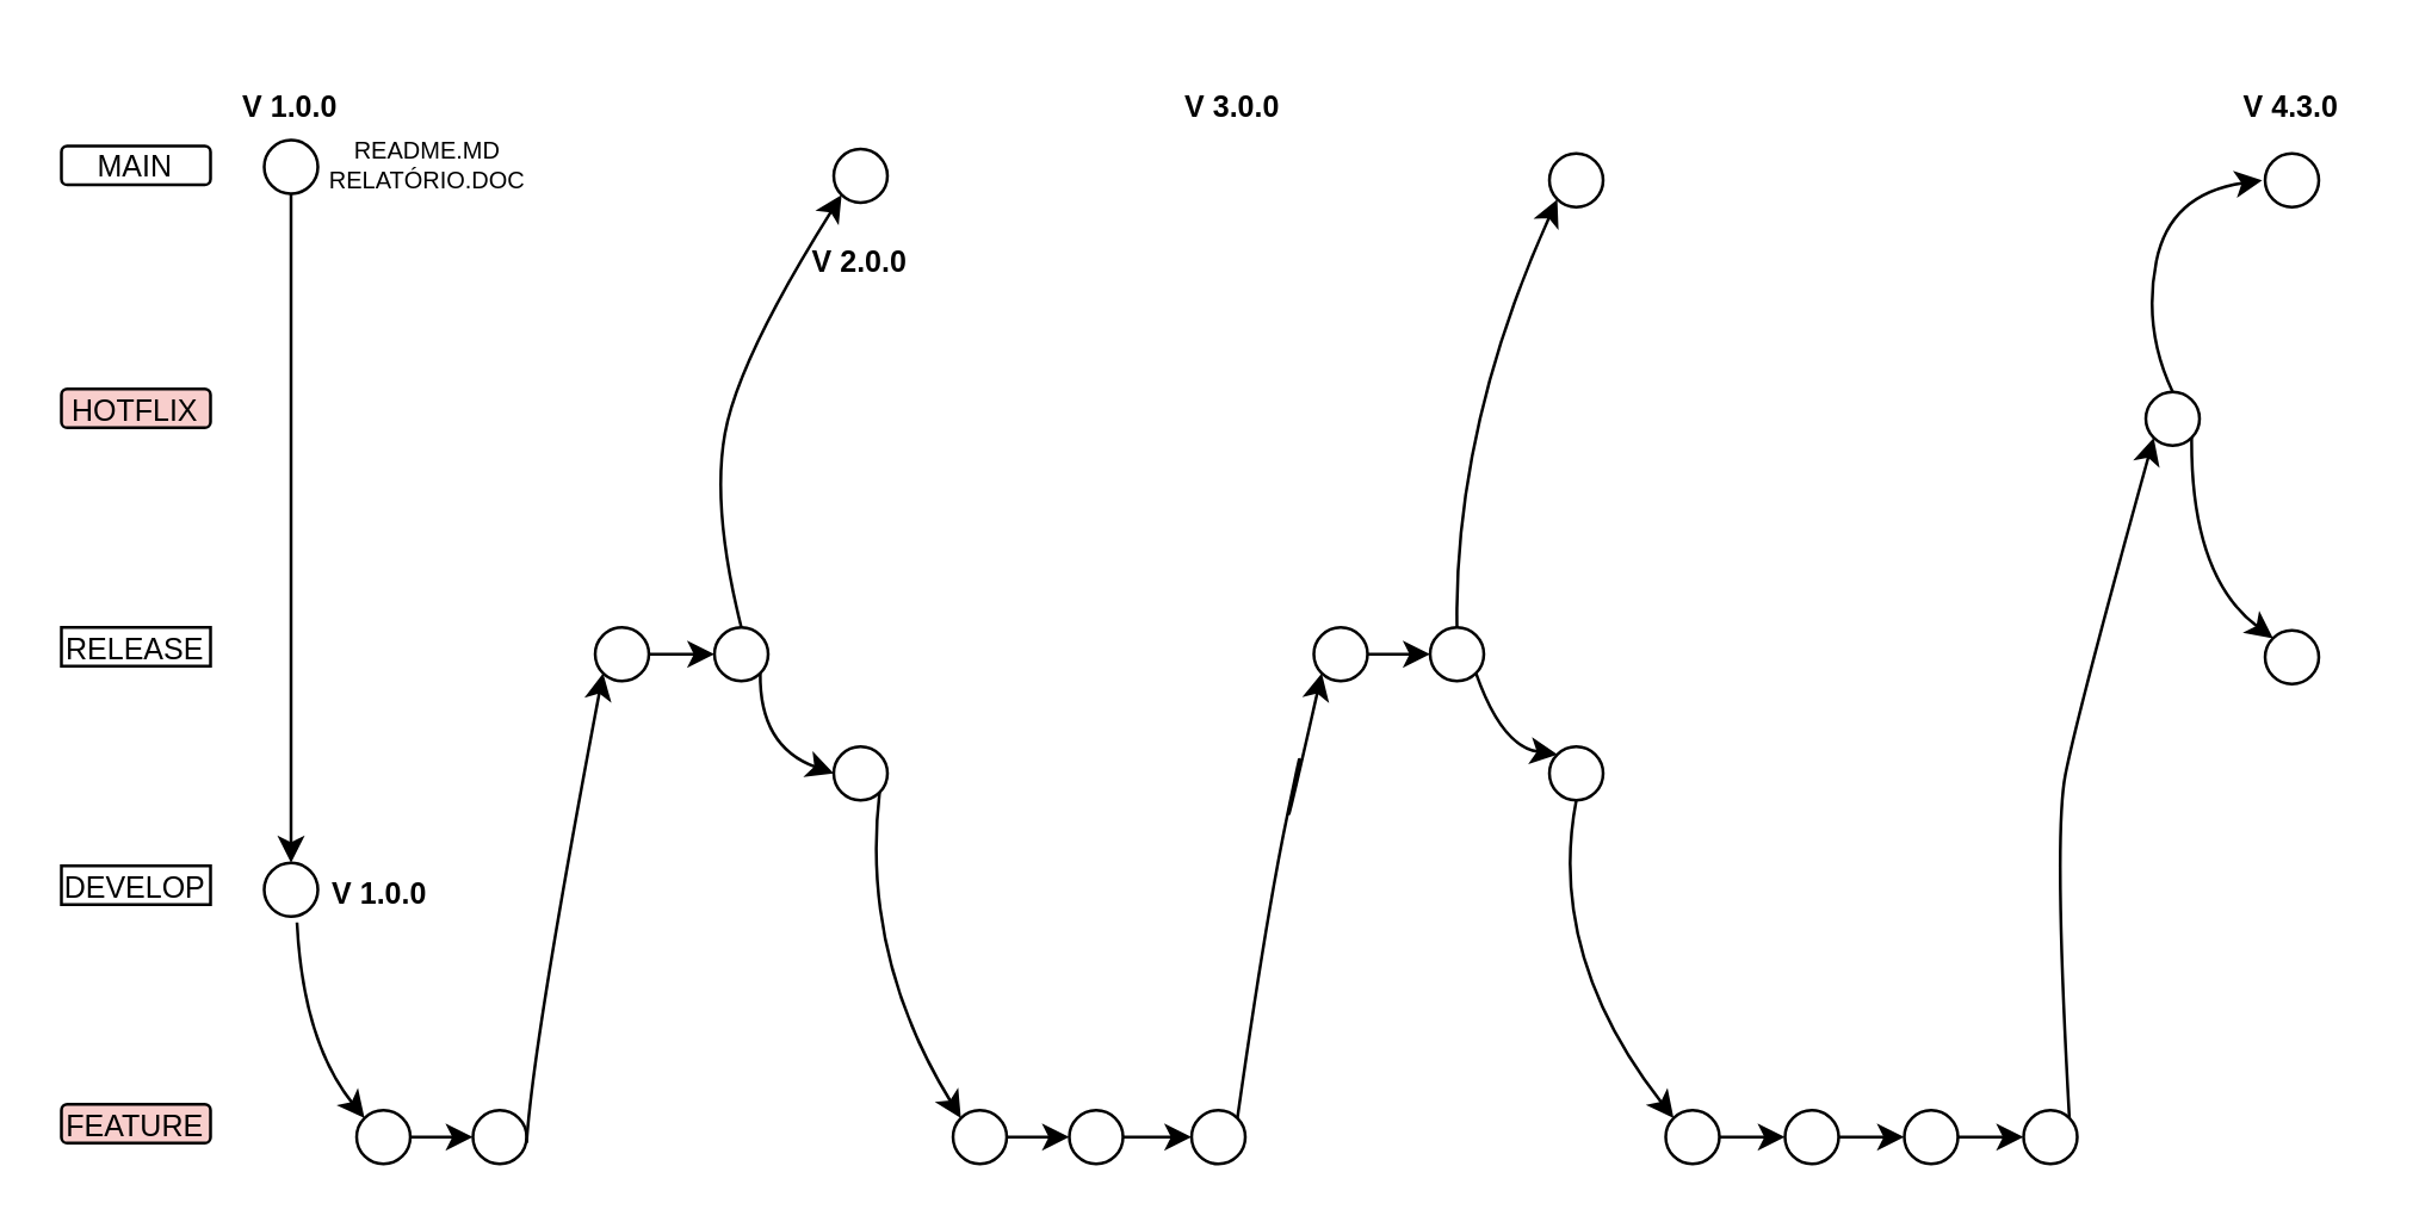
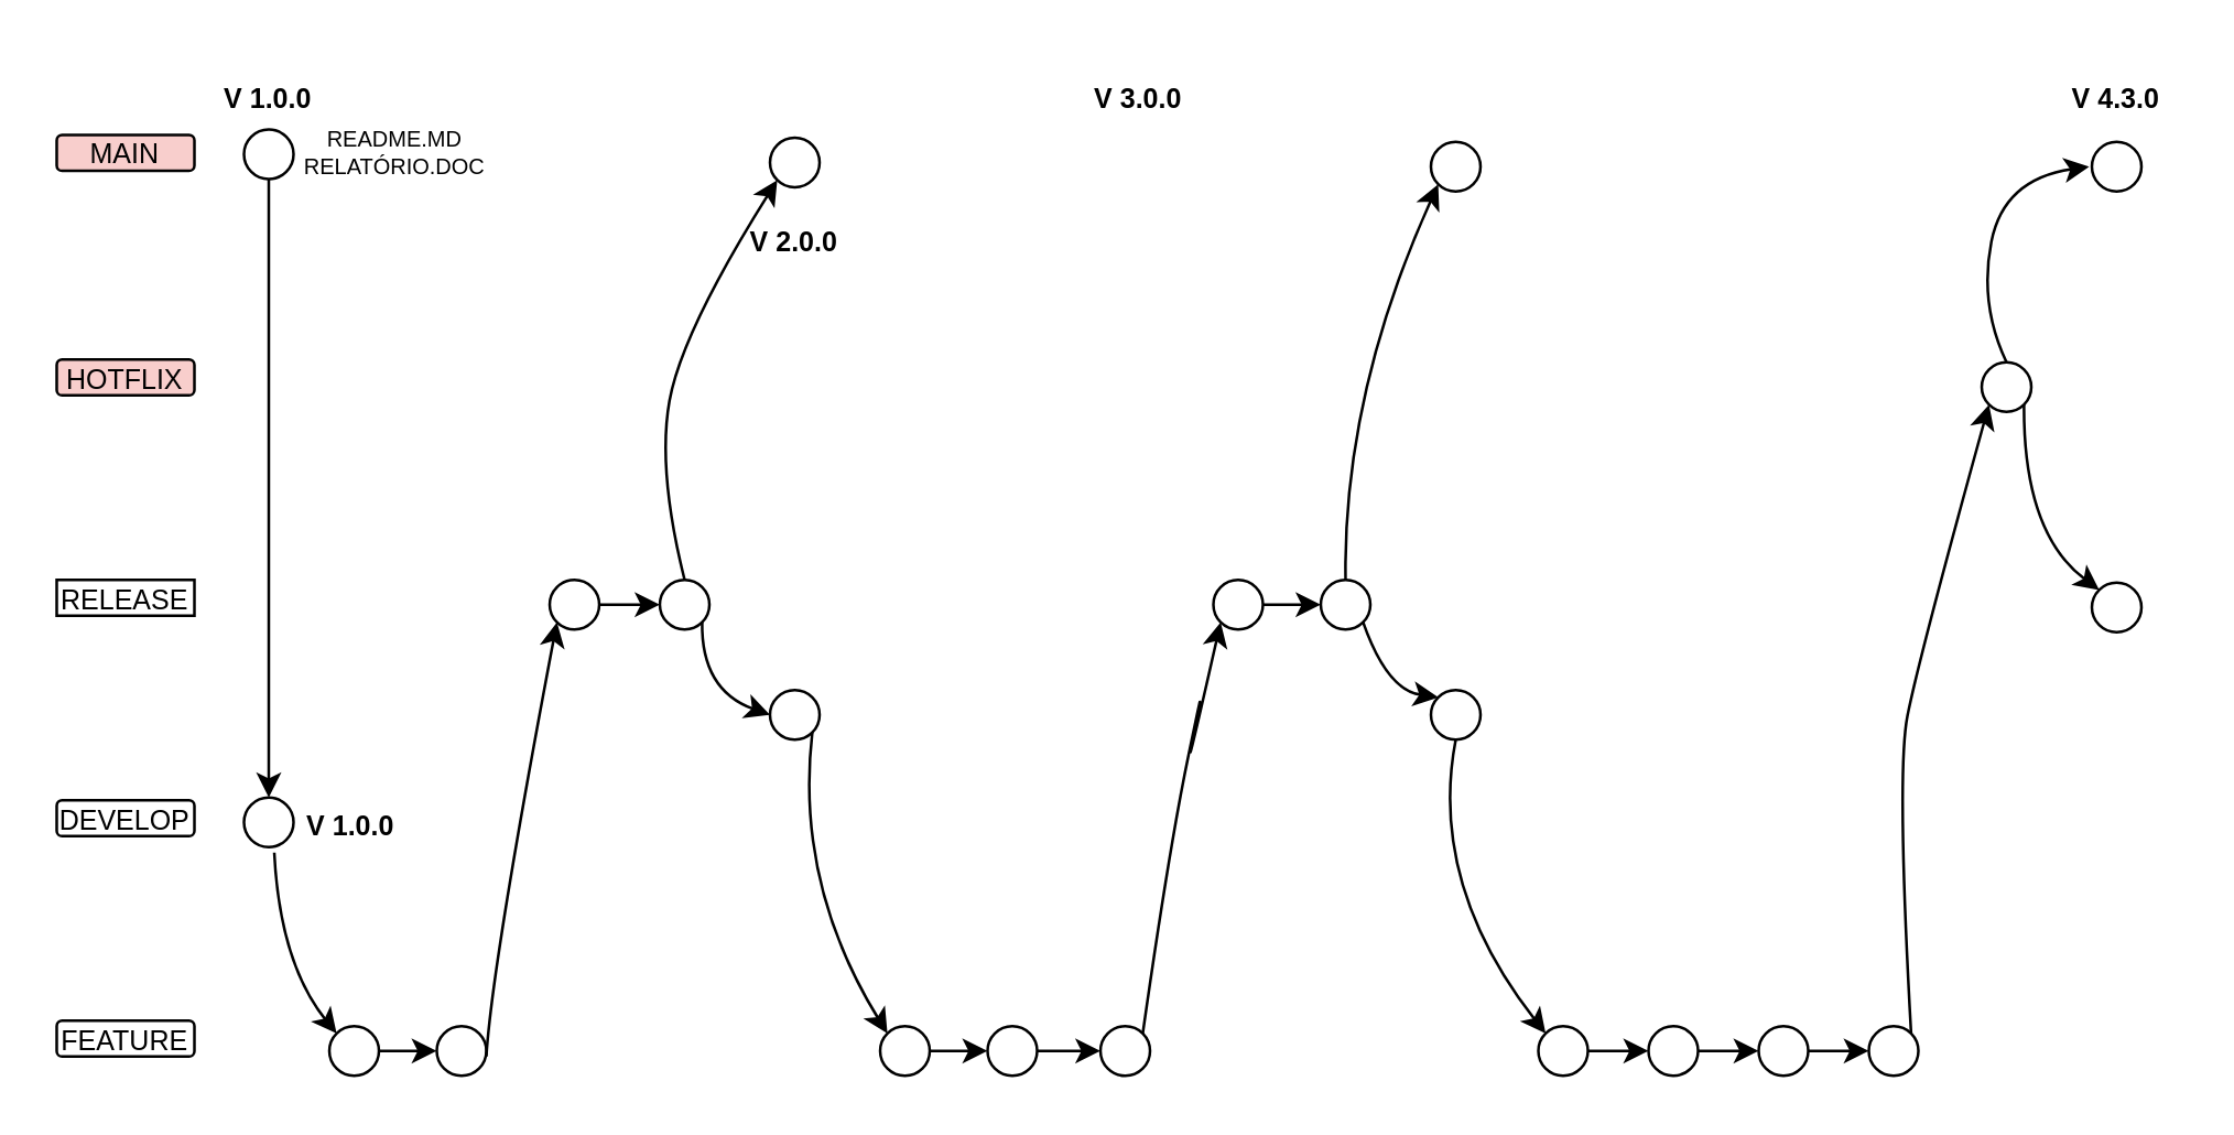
- <mxCell id="2" value="MAIN" style="rounded=1;whiteSpace=wrap;html=1;fontSize=10;strokeWidth=1;spacing=2;" parent="1" vertex="1"><mxGeometry x="20" y="48.5" width="50" height="13" as="geometry" /></mxCell>
+ <mxCell id="2" value="MAIN" style="rounded=1;whiteSpace=wrap;html=1;fontSize=10;strokeWidth=1;spacing=2;fillColor=#f8cecc;" parent="1" vertex="1"><mxGeometry x="20" y="48.5" width="50" height="13" as="geometry" /></mxCell>
- <mxCell id="5" value="DEVELOP" style="whiteSpace=wrap;html=1;fontSize=10;strokeWidth=1;spacing=2;rounded=0;" parent="1" vertex="1"><mxGeometry x="20" y="290" width="50" height="13" as="geometry" /></mxCell>
+ <mxCell id="5" value="DEVELOP" style="rounded=1;whiteSpace=wrap;html=1;fontSize=10;strokeWidth=1;spacing=2;" parent="1" vertex="1"><mxGeometry x="20" y="290" width="50" height="13" as="geometry" /></mxCell>
- <mxCell id="6" value="FEATURE" style="rounded=1;whiteSpace=wrap;html=1;fontSize=10;strokeWidth=1;spacing=2;fillColor=#f8cecc;" parent="1" vertex="1"><mxGeometry x="20" y="370" width="50" height="13" as="geometry" /></mxCell>
+ <mxCell id="6" value="FEATURE" style="rounded=1;whiteSpace=wrap;html=1;fontSize=10;strokeWidth=1;spacing=2;" parent="1" vertex="1"><mxGeometry x="20" y="370" width="50" height="13" as="geometry" /></mxCell>
